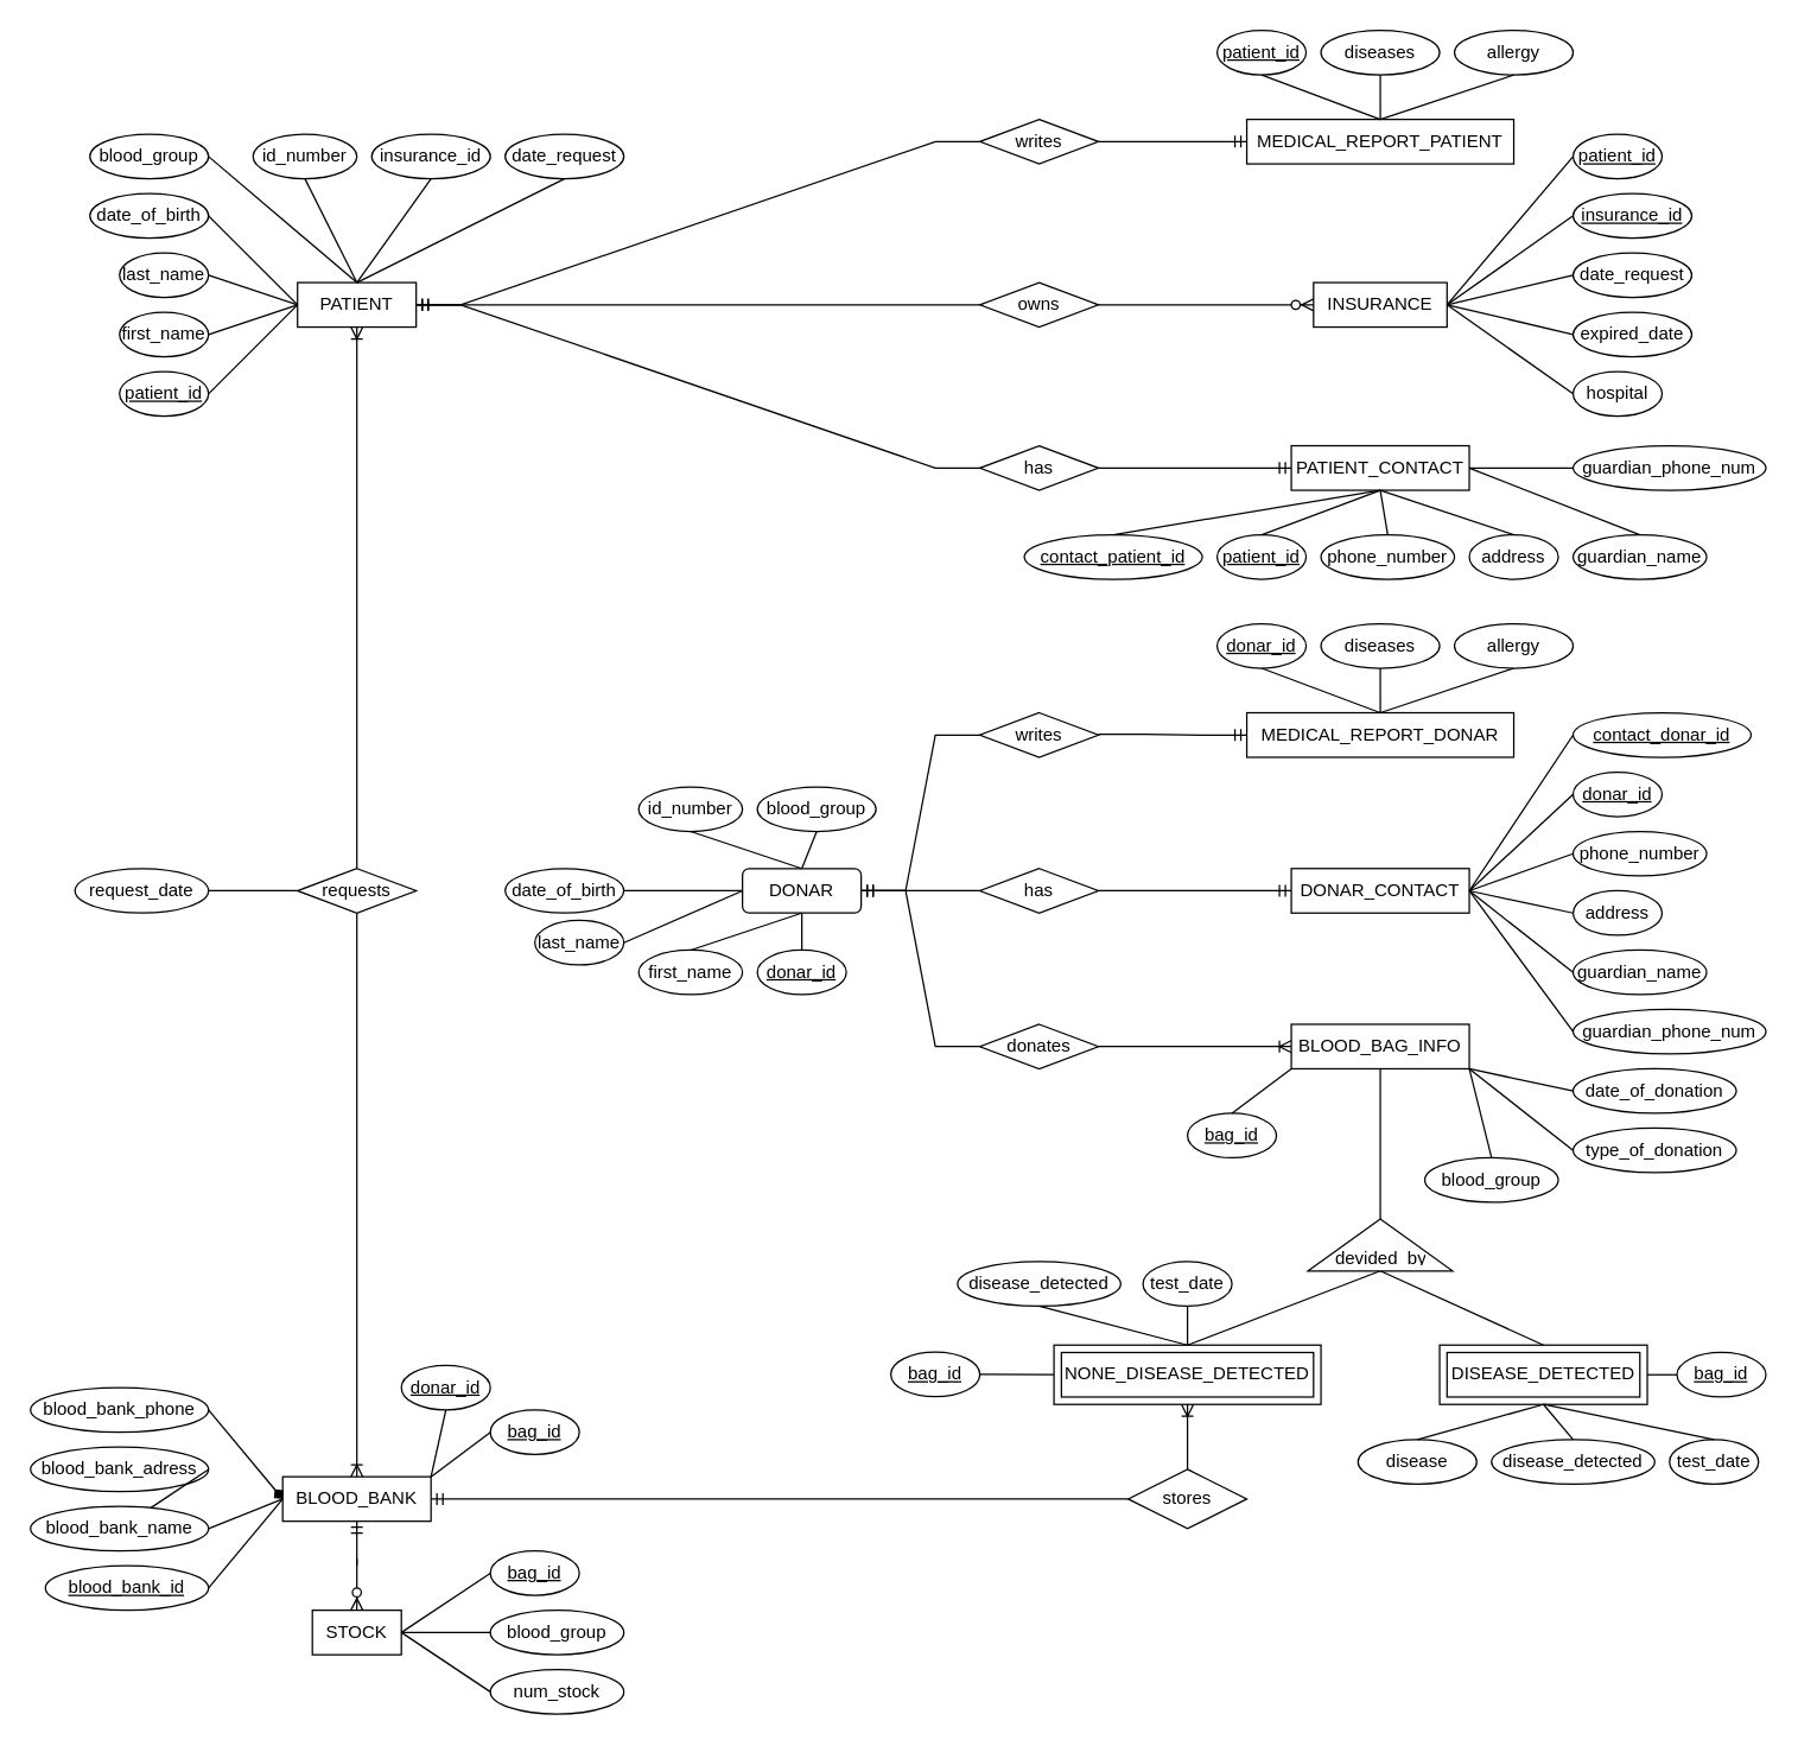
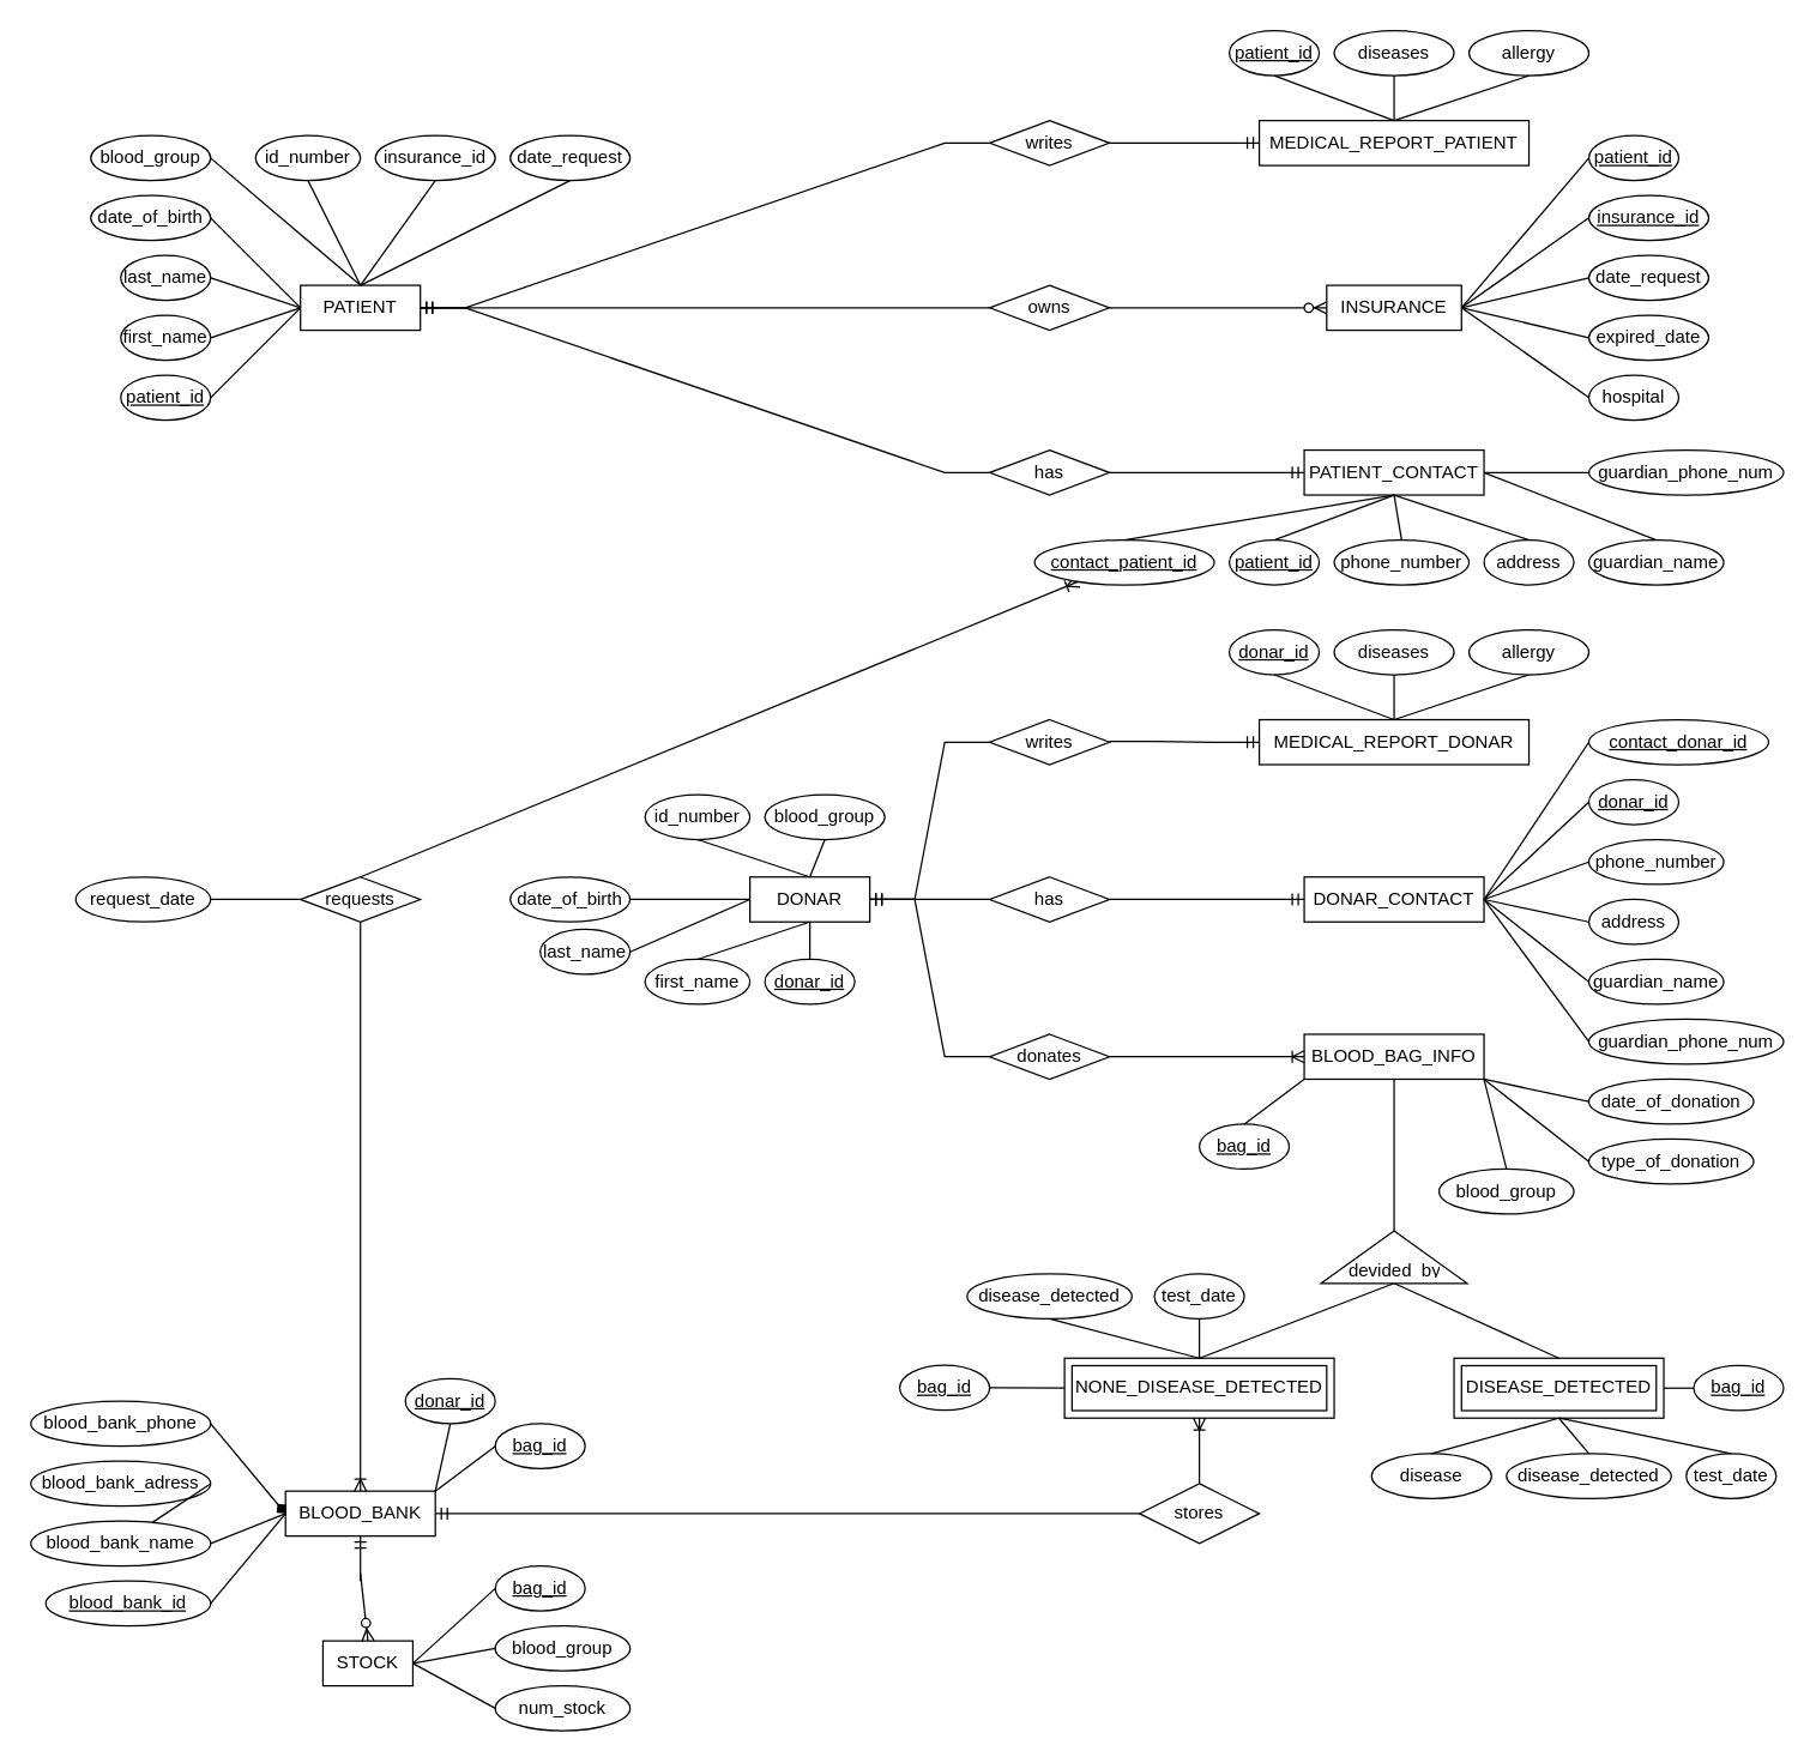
- <mxCell id="154" value="" style="fontSize=12;html=1;endArrow=ERoneToMany;rounded=0;entryX=0.5;entryY=1;entryDx=0;entryDy=0;exitX=0.5;exitY=0;exitDx=0;exitDy=0;" parent="1" source="115" target="2" edge="1"><mxGeometry width="100" height="100" relative="1" as="geometry"><mxPoint x="230" y="560" as="sourcePoint" /><mxPoint x="330" y="460" as="targetPoint" /></mxGeometry></mxCell>
+ <mxCell id="154" value="" style="fontSize=12;html=1;endArrow=ERoneToMany;rounded=0;exitX=0.5;exitY=0;exitDx=0;exitDy=0;" parent="1" source="115" target="158" edge="1"><mxGeometry width="100" height="100" relative="1" as="geometry"><mxPoint x="230" y="560" as="sourcePoint" /><mxPoint x="330" y="460" as="targetPoint" /></mxGeometry></mxCell>
- <mxCell id="12" value="DONAR" style="whiteSpace=wrap;html=1;rounded=1;" parent="1" vertex="1"><mxGeometry x="500" y="585" width="80" height="30" as="geometry" /></mxCell>
+ <mxCell id="12" value="DONAR" style="rounded=0;whiteSpace=wrap;html=1;" parent="1" vertex="1"><mxGeometry x="500" y="585" width="80" height="30" as="geometry" /></mxCell>
- <mxCell id="18" value="STOCK" style="rounded=0;whiteSpace=wrap;html=1;" parent="1" vertex="1"><mxGeometry x="210" y="1085" width="60" height="30" as="geometry" /></mxCell>
+ <mxCell id="18" value="STOCK" style="rounded=0;whiteSpace=wrap;html=1;" parent="1" vertex="1"><mxGeometry x="215" y="1095" width="60" height="30" as="geometry" /></mxCell>
